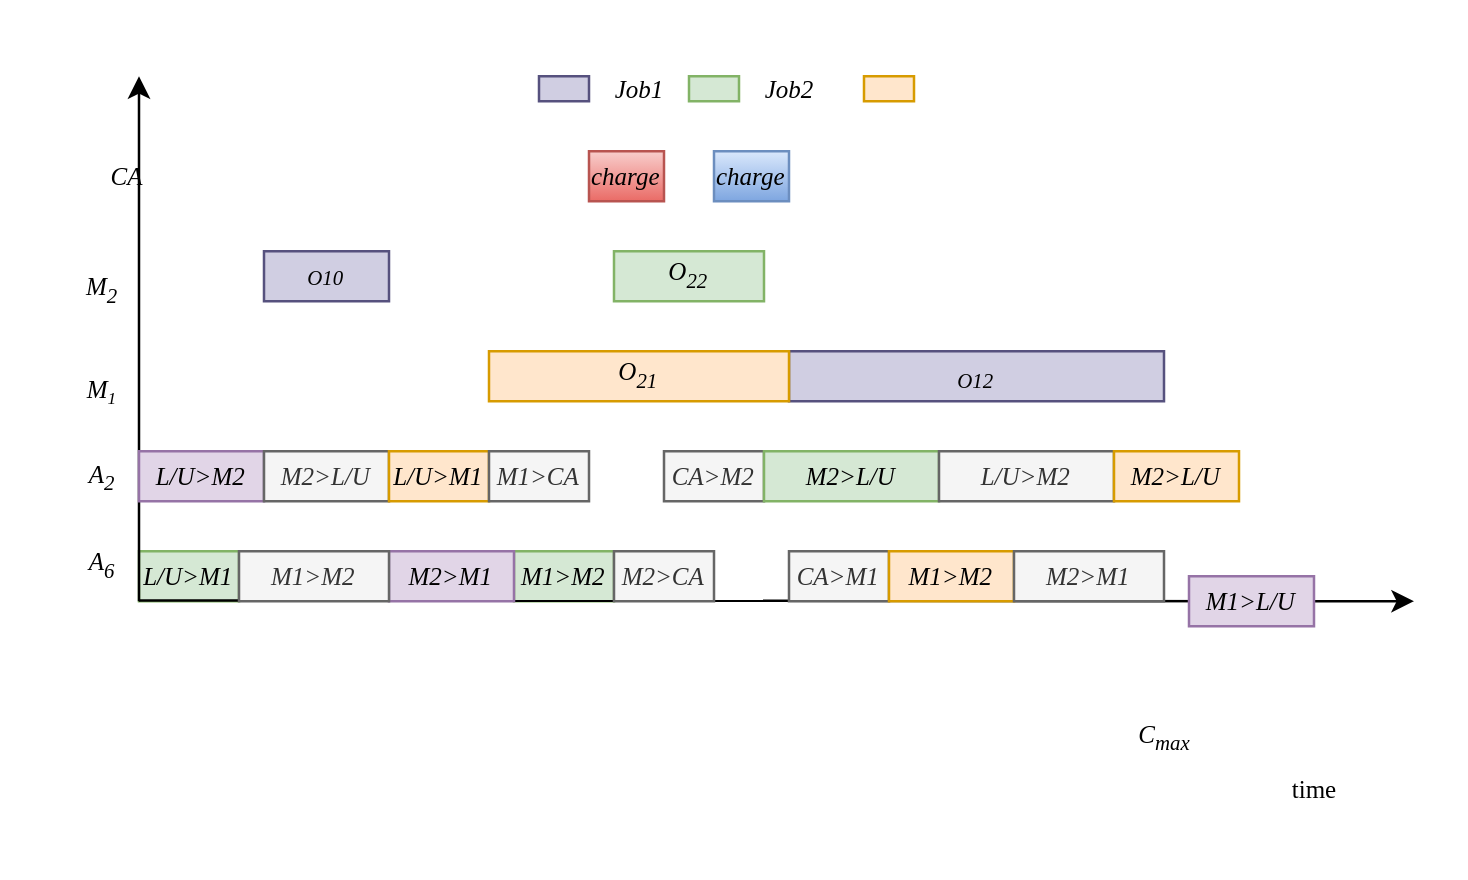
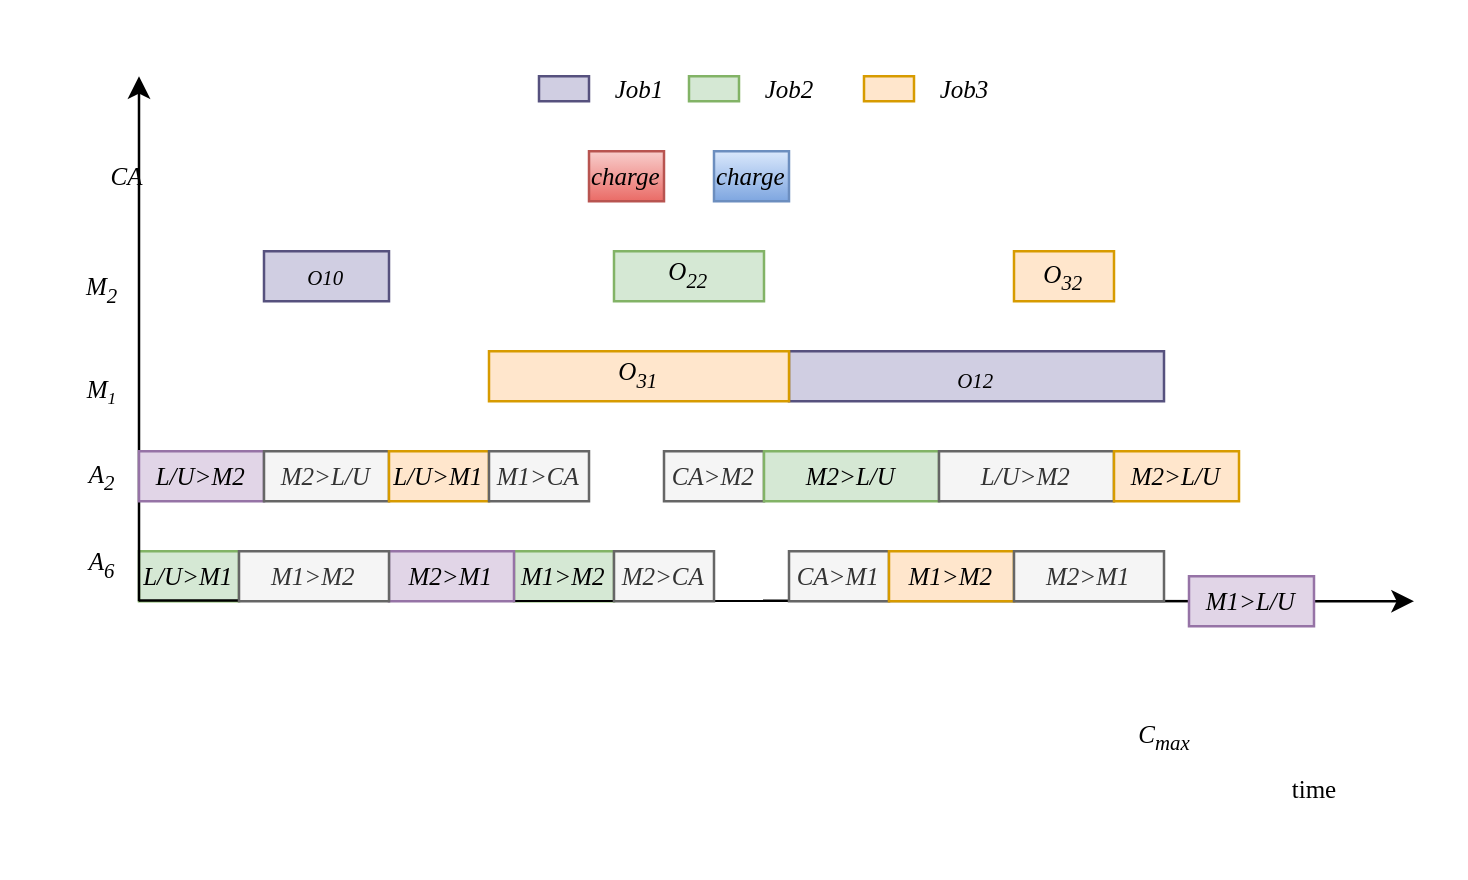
+ <mxCell id="21" value="Job3" style="text;html=1;align=center;verticalAlign=middle;resizable=0;points=[];autosize=1;strokeColor=none;fillColor=none;fontSize=10;fontFamily=Times New Roman;fontStyle=2" vertex="1" parent="1"><mxGeometry x="365" y="20" width="40" height="30" as="geometry" /></mxCell>
+ <mxCell id="14" value="&lt;font style=&quot;font-size: 10px;&quot;&gt;&lt;i&gt;O&lt;sub style=&quot;&quot;&gt;32&lt;/sub&gt;&lt;/i&gt;&lt;/font&gt;" style="rounded=0;whiteSpace=wrap;html=1;fontFamily=Times New Roman;fillColor=#ffe6cc;strokeColor=#d79b00;" vertex="1" parent="1"><mxGeometry x="405" y="100" width="40" height="20" as="geometry" /></mxCell>
- <mxCell id="11" value="&lt;font&gt;O&lt;sub&gt;21&lt;/sub&gt;&lt;/font&gt;" style="rounded=0;whiteSpace=wrap;html=1;fontFamily=Times New Roman;fillColor=#ffe6cc;strokeColor=#d79b00;fontStyle=2;fontSize=10;" vertex="1" parent="1"><mxGeometry x="195" y="140" width="120" height="20" as="geometry" /></mxCell>
+ <mxCell id="11" value="&lt;font&gt;O&lt;sub&gt;31&lt;/sub&gt;&lt;/font&gt;" style="rounded=0;whiteSpace=wrap;html=1;fontFamily=Times New Roman;fillColor=#ffe6cc;strokeColor=#d79b00;fontStyle=2;fontSize=10;" vertex="1" parent="1"><mxGeometry x="195" y="140" width="120" height="20" as="geometry" /></mxCell>
